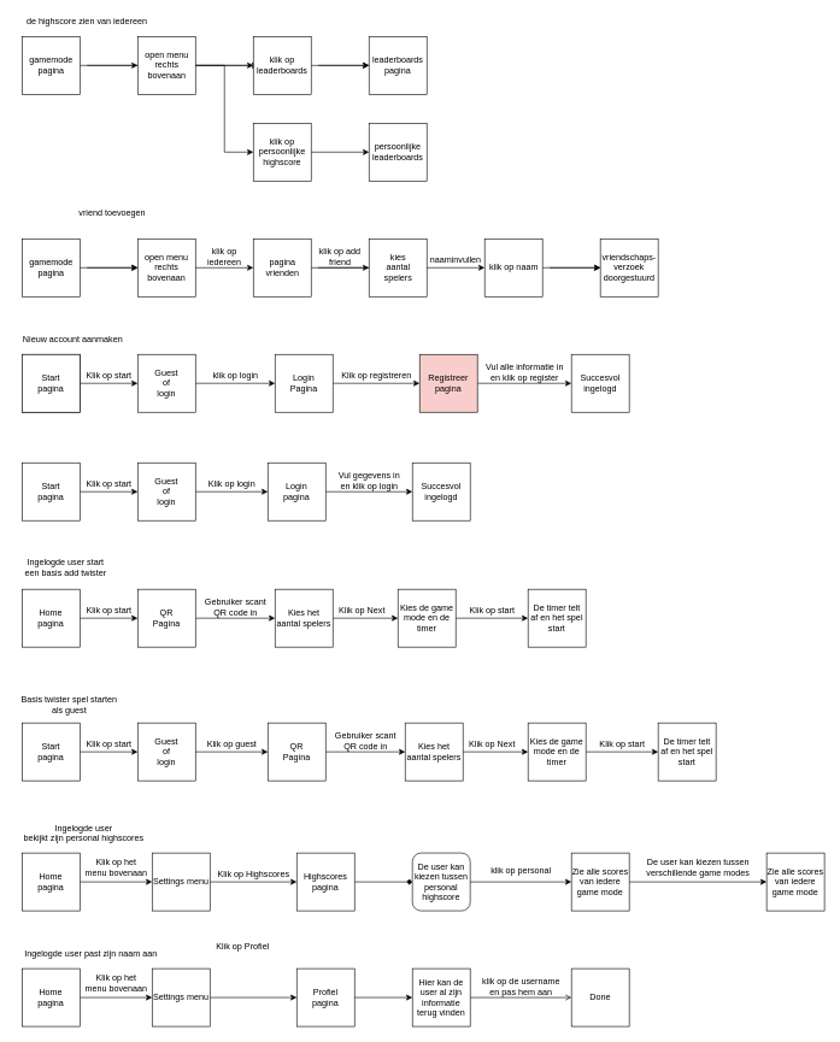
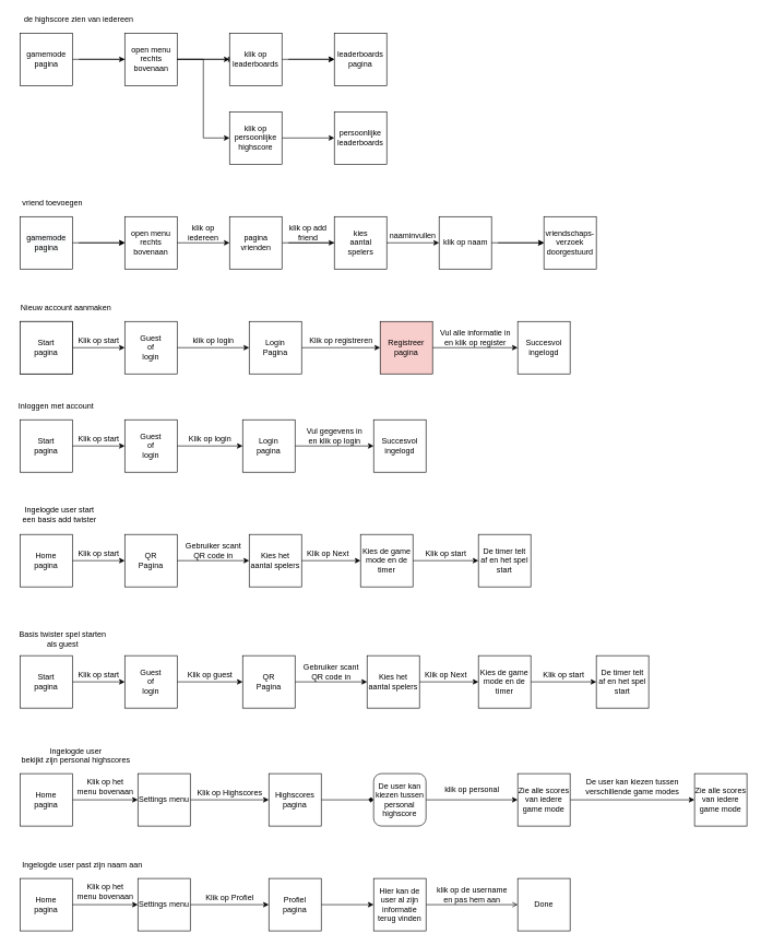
- <mxCell id="18" value="vriend toevoegen" style="text;html=1;strokeColor=none;fillColor=none;align=center;verticalAlign=middle;whiteSpace=wrap;rounded=0;" parent="1" vertex="1"><mxGeometry x="105" y="285" width="100" height="20" as="geometry" /></mxCell>
+ <mxCell id="18" value="vriend toevoegen" style="text;html=1;strokeColor=none;fillColor=none;align=center;verticalAlign=middle;whiteSpace=wrap;rounded=0;" parent="1" vertex="1"><mxGeometry x="30" y="300" width="100" height="20" as="geometry" /></mxCell>
+ <mxCell id="59" value="&lt;div&gt;Inloggen met account&lt;/div&gt;" style="text;html=1;align=center;verticalAlign=middle;resizable=0;points=[];autosize=1;" parent="1" vertex="1"><mxGeometry x="20" y="610" width="130" height="20" as="geometry" /></mxCell>
- <mxCell id="128" value="Klik op Profiel" style="text;html=1;align=center;verticalAlign=middle;resizable=0;points=[];autosize=1;" parent="1" vertex="1"><mxGeometry x="290" y="1300" width="90" height="20" as="geometry" /></mxCell>
+ <mxCell id="128" value="Klik op Profiel" style="text;html=1;align=center;verticalAlign=middle;resizable=0;points=[];autosize=1;" parent="1" vertex="1"><mxGeometry x="305" y="1360" width="90" height="20" as="geometry" /></mxCell>
